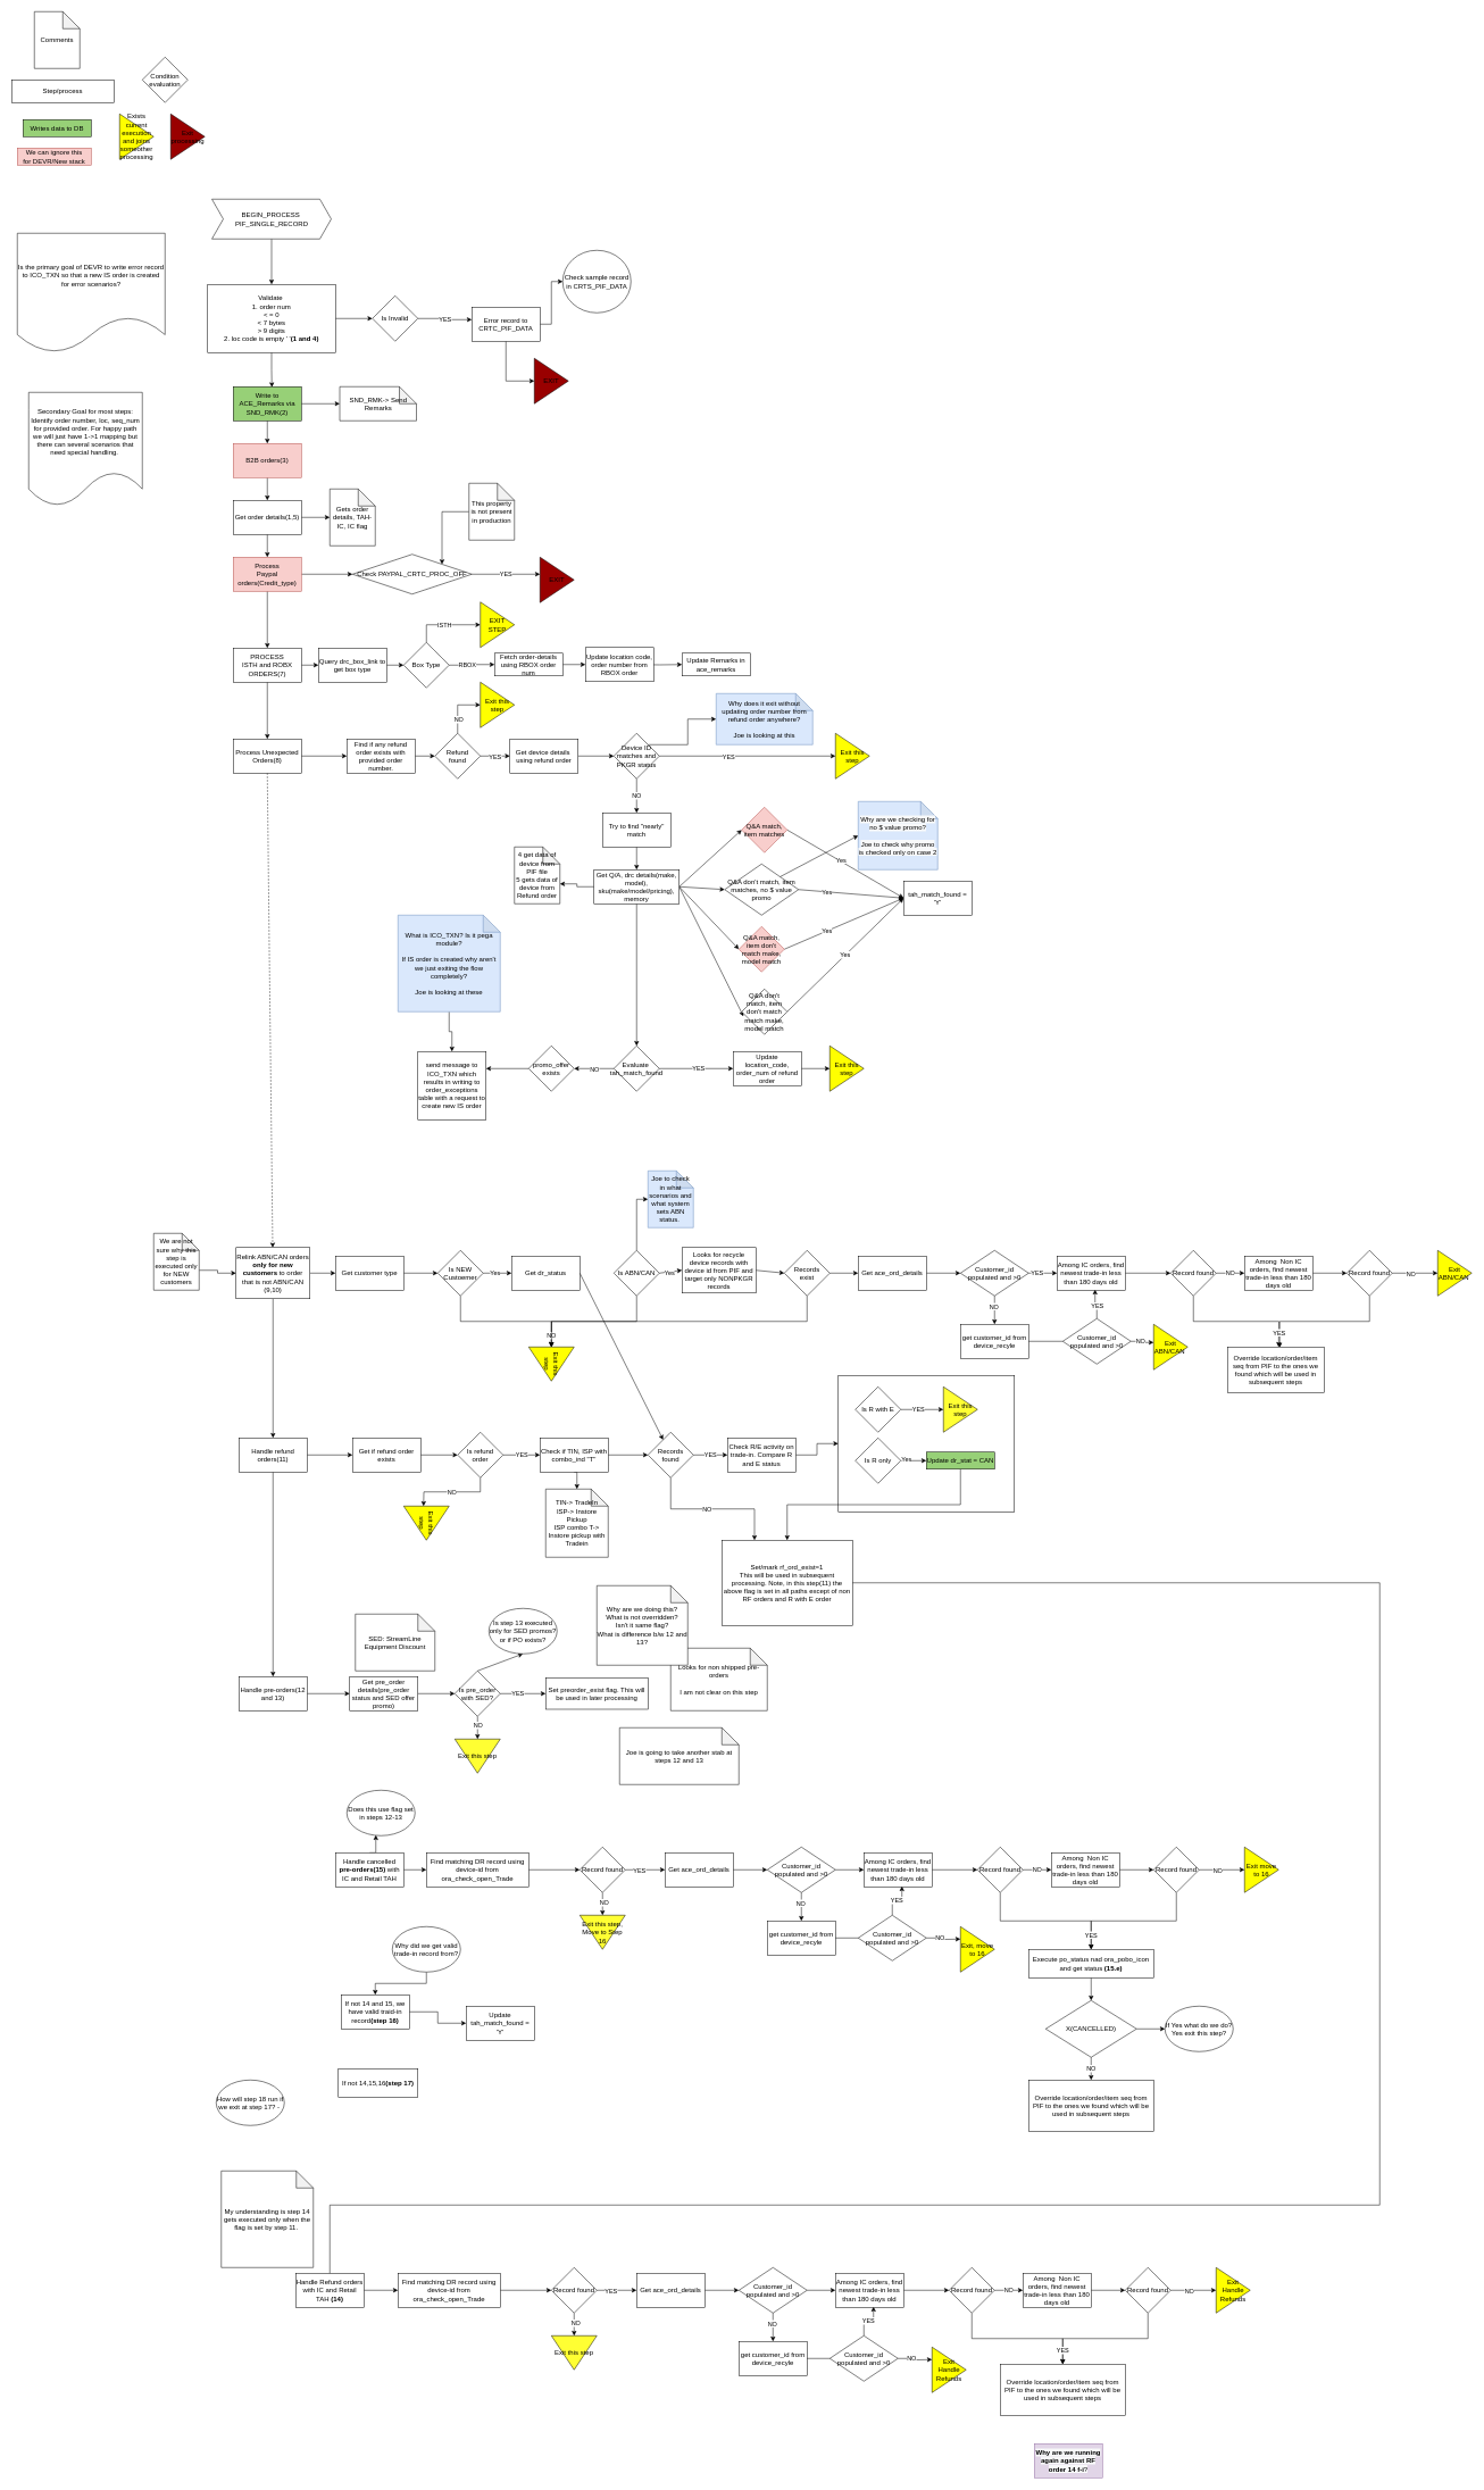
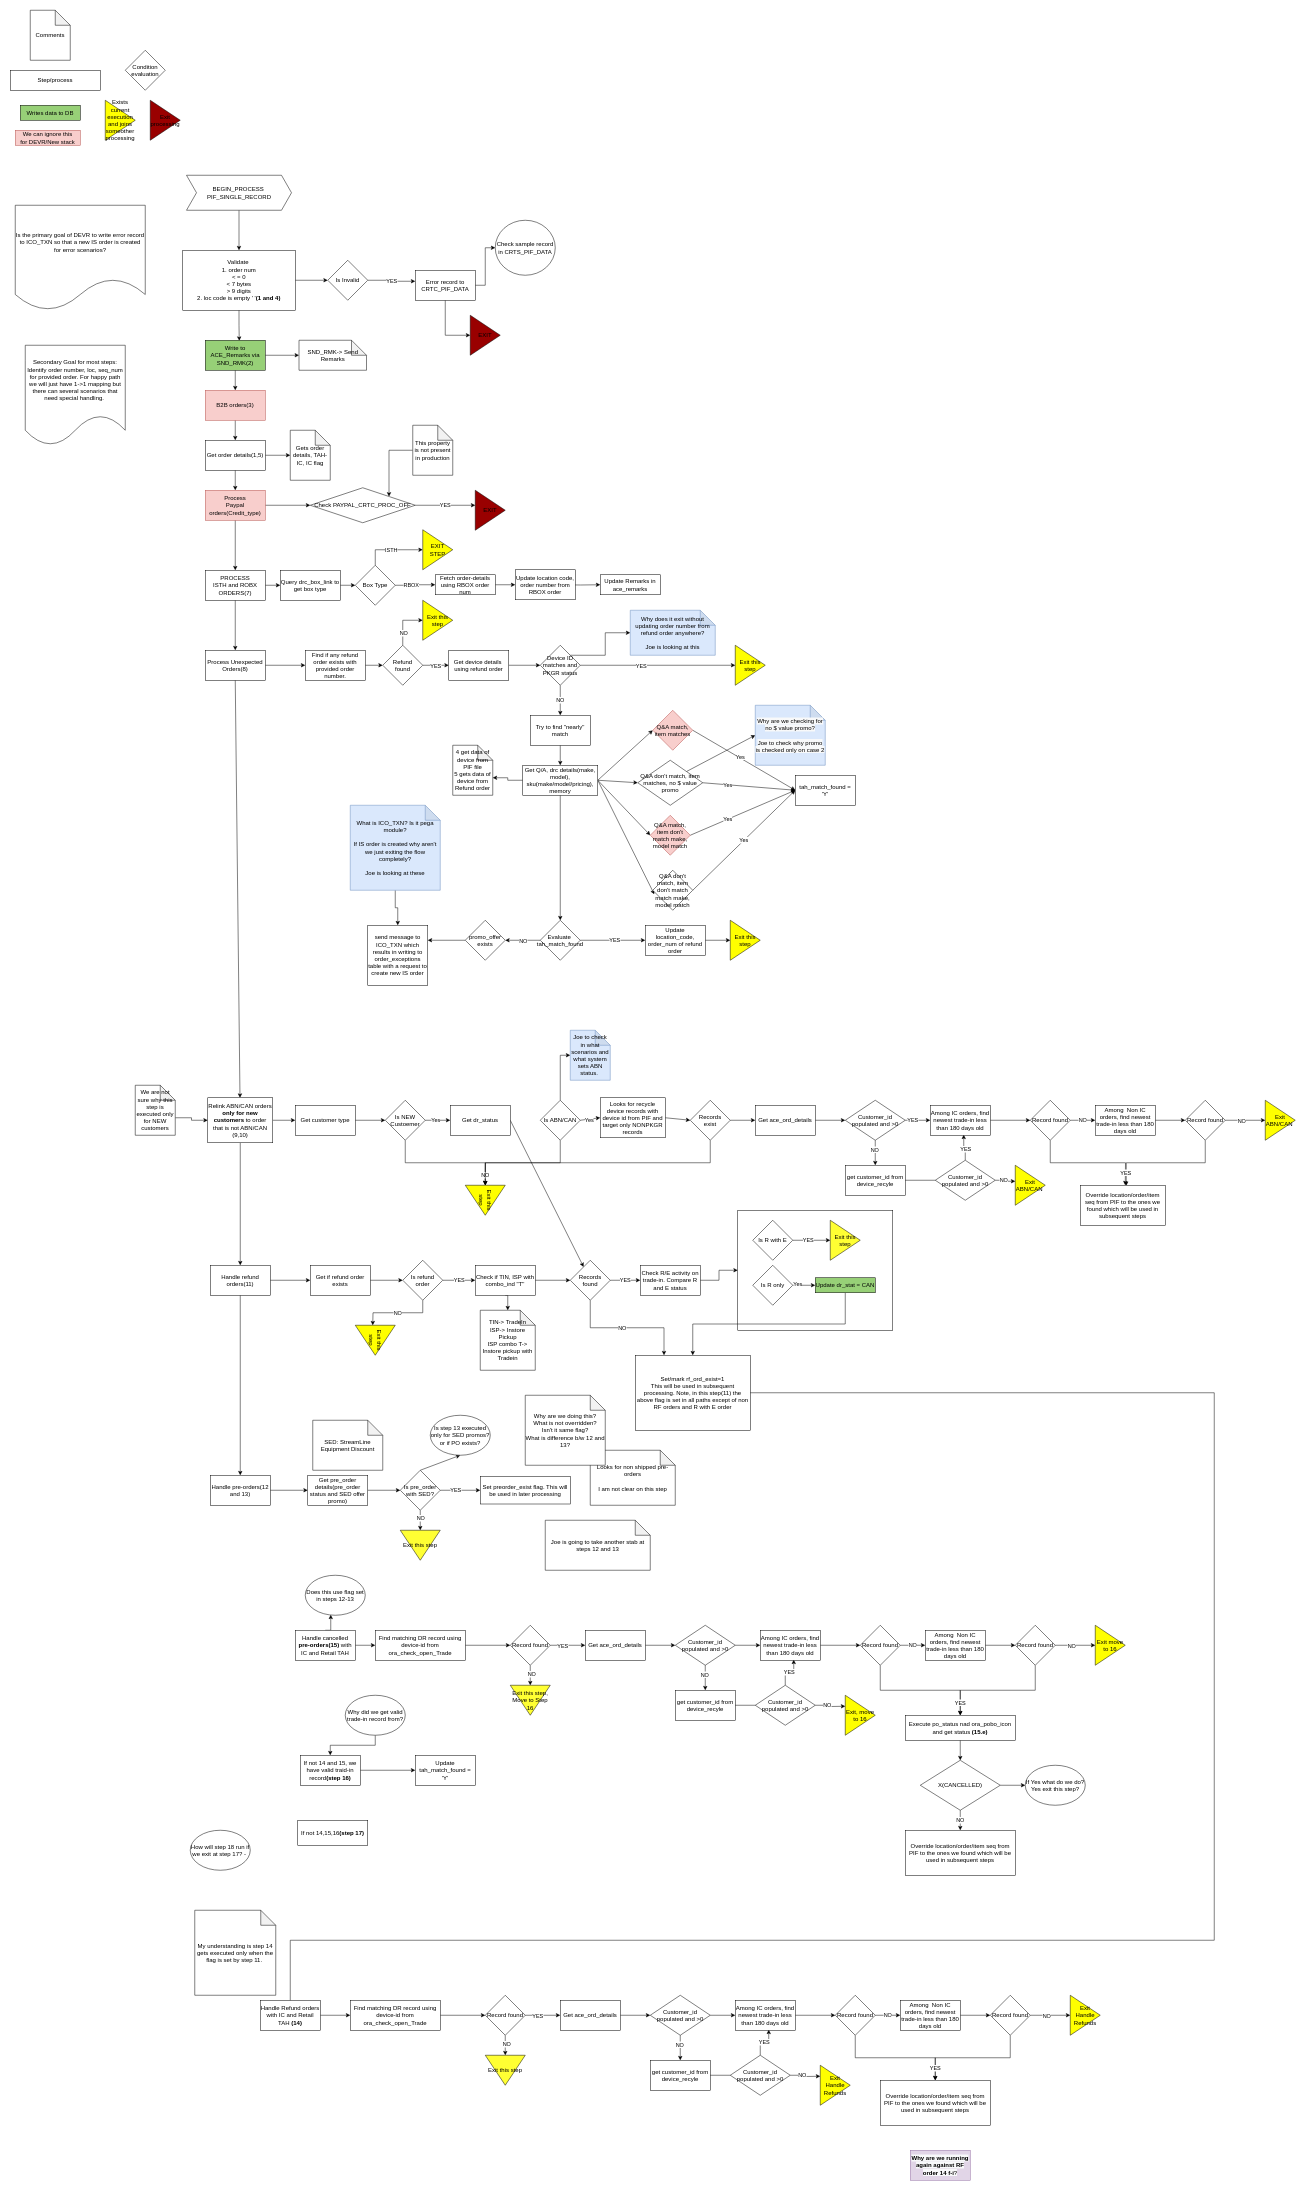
- <mxCell id="36" style="edgeStyle=none;rounded=0;orthogonalLoop=1;jettySize=auto;html=1;exitX=0.5;exitY=1;exitDx=0;exitDy=0;dashed=1;" parent="1" source="37" target="74" edge="1"><mxGeometry relative="1" as="geometry" /></mxCell>
+ <mxCell id="36" style="edgeStyle=none;rounded=0;orthogonalLoop=1;jettySize=auto;html=1;exitX=0.5;exitY=1;exitDx=0;exitDy=0;" parent="1" source="37" target="74" edge="1"><mxGeometry relative="1" as="geometry" /></mxCell>
- <mxCell id="259" value="Update tah_match_found = 'Y'" style="rounded=0;whiteSpace=wrap;html=1;" parent="1" vertex="1"><mxGeometry x="820" y="3530" width="120" height="60" as="geometry" /></mxCell>
+ <mxCell id="259" value="Update tah_match_found = 'Y'" style="rounded=0;whiteSpace=wrap;html=1;" parent="1" vertex="1"><mxGeometry x="830" y="3510" width="120" height="60" as="geometry" /></mxCell>
